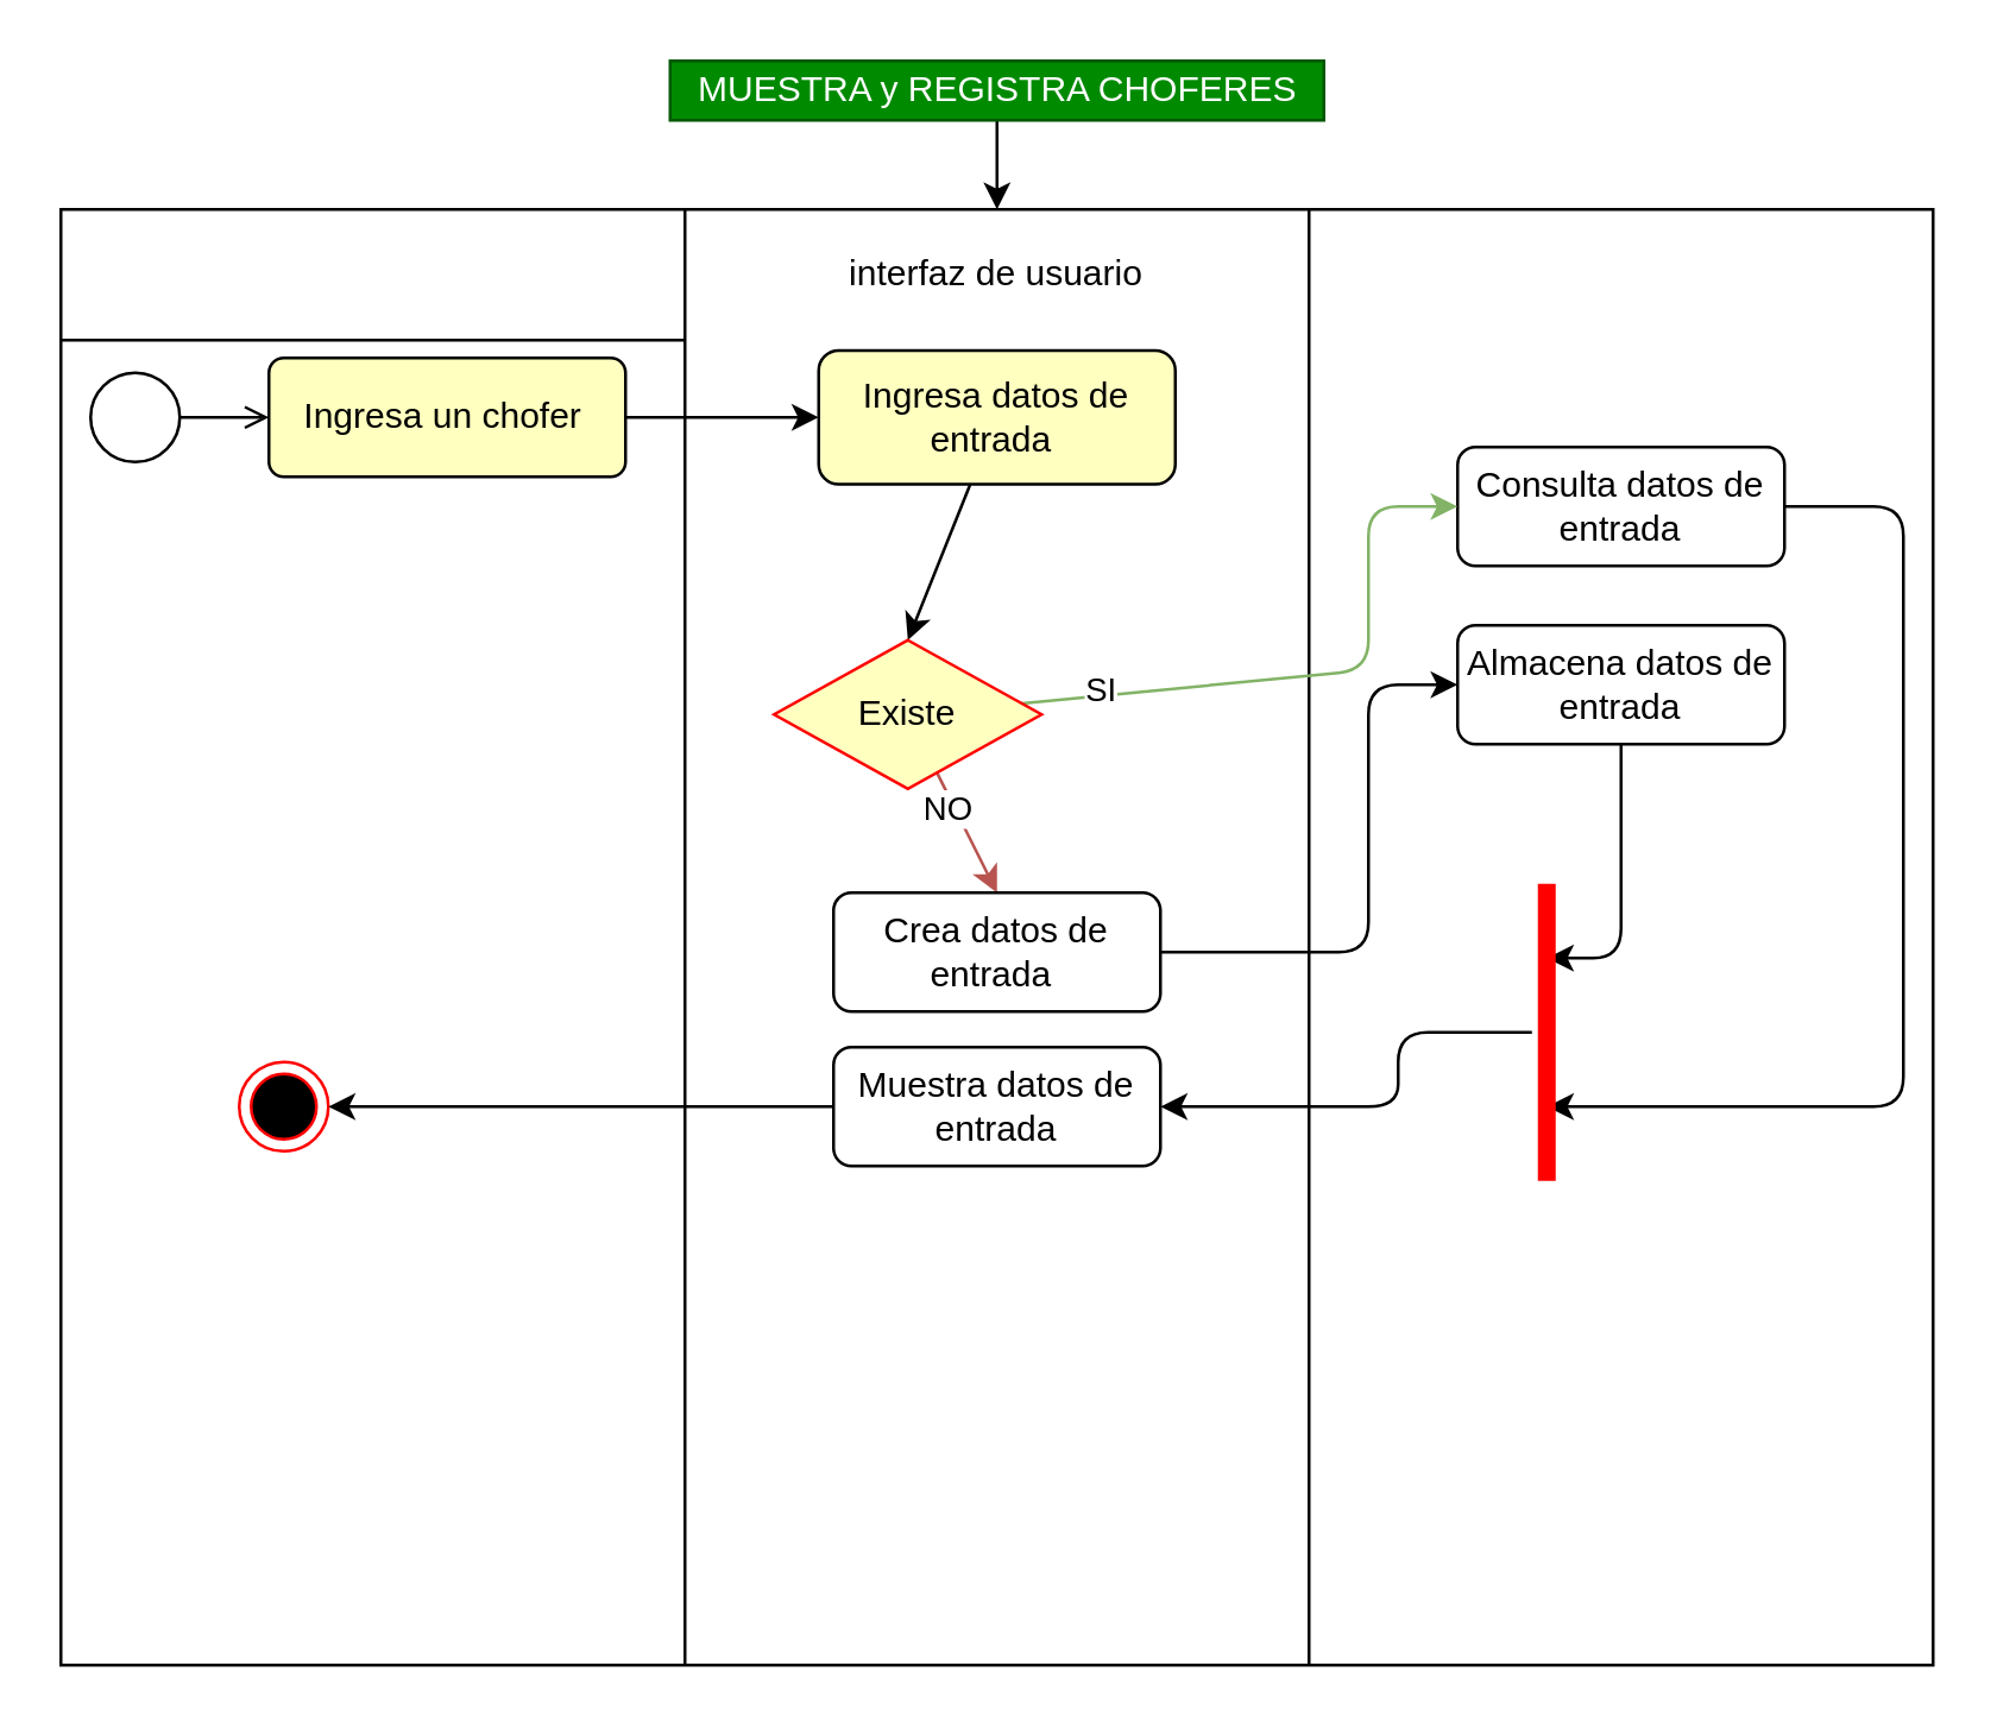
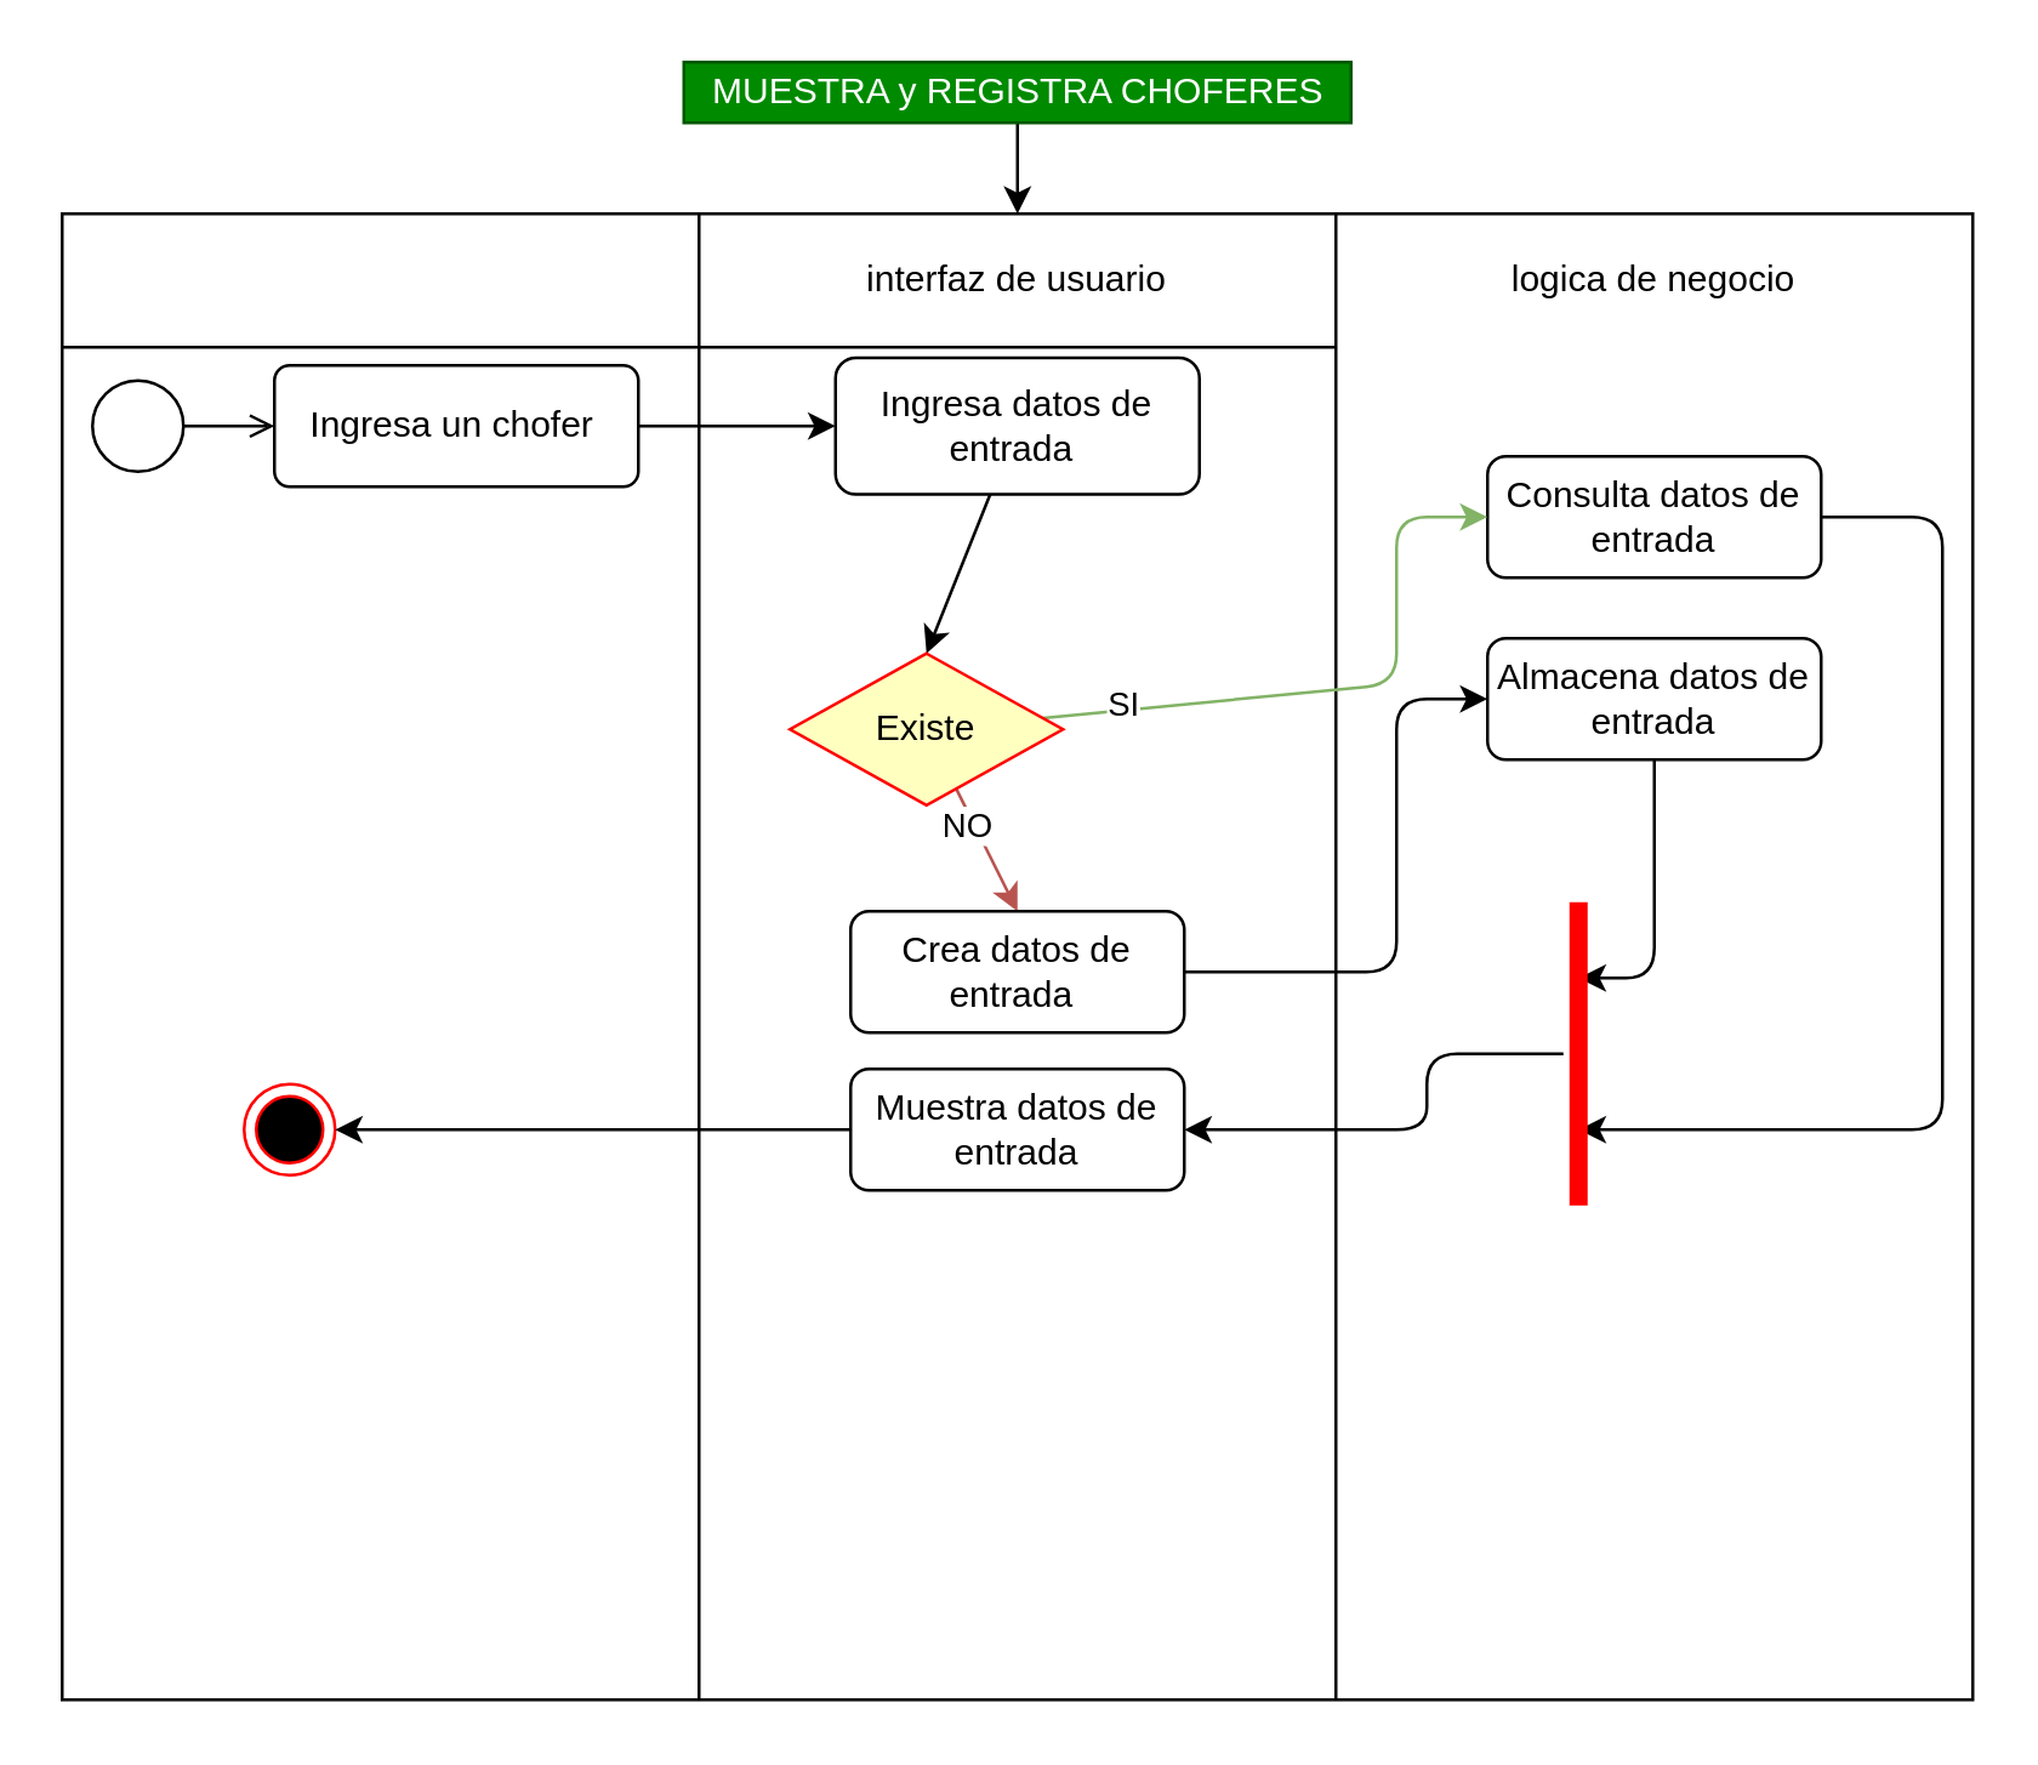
+ <mxCell id="5" value="logica de negocio" style="shape=partialRectangle;html=1;whiteSpace=wrap;connectable=0;overflow=hidden;fillColor=none;top=0;left=0;bottom=0;right=0;pointerEvents=1;" vertex="1" parent="3"><mxGeometry x="420" width="210" height="44" as="geometry"><mxRectangle width="210" height="44" as="alternateBounds" /></mxGeometry></mxCell>
- <mxCell id="13" value="&lt;span style=&quot;color: rgb(0 , 0 , 0)&quot;&gt;Ingresa un chofer&amp;nbsp;&lt;/span&gt;" style="html=1;align=center;verticalAlign=middle;rounded=1;absoluteArcSize=1;arcSize=10;dashed=0;fillColor=#ffffc0;" vertex="1" parent="1"><mxGeometry x="90" y="120" width="120" height="40" as="geometry" /></mxCell>
+ <mxCell id="13" value="&lt;span style=&quot;color: rgb(0 , 0 , 0)&quot;&gt;Ingresa un chofer&amp;nbsp;&lt;/span&gt;" style="html=1;align=center;verticalAlign=middle;rounded=1;absoluteArcSize=1;arcSize=10;dashed=0;fillColor=#FFFFFF;" vertex="1" parent="1"><mxGeometry x="90" y="120" width="120" height="40" as="geometry" /></mxCell>
- <mxCell id="20" value="Ingresa datos de entrada&amp;nbsp;" style="whiteSpace=wrap;html=1;fillColor=#ffffc0;fontColor=#000000;rounded=1;" vertex="1" parent="1"><mxGeometry x="275" y="117.5" width="120" height="45" as="geometry" /></mxCell>
+ <mxCell id="20" value="Ingresa datos de entrada&amp;nbsp;" style="whiteSpace=wrap;html=1;fillColor=#FFFFFF;fontColor=#000000;rounded=1;" vertex="1" parent="1"><mxGeometry x="275" y="117.5" width="120" height="45" as="geometry" /></mxCell>
